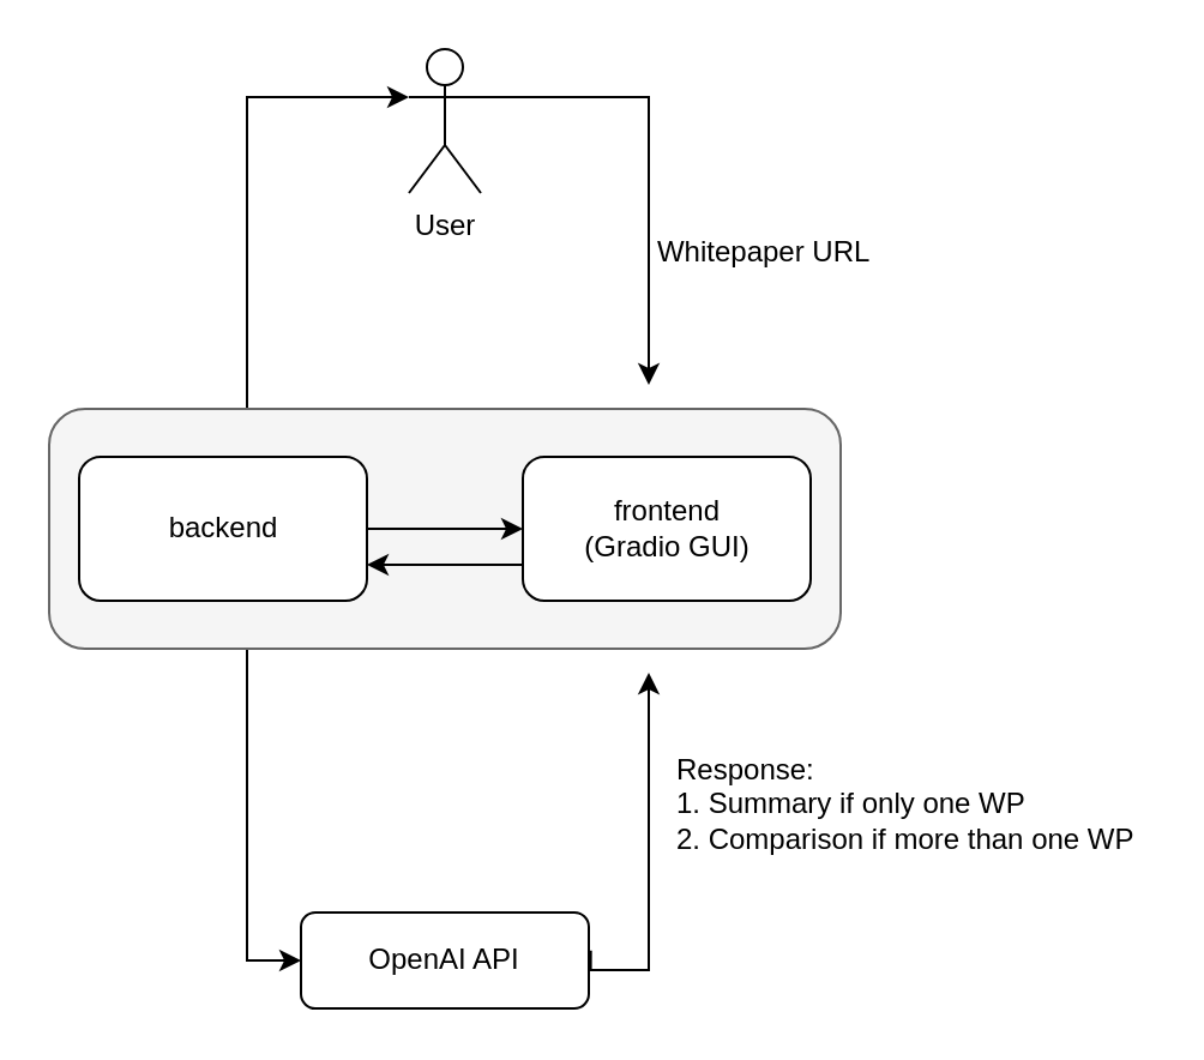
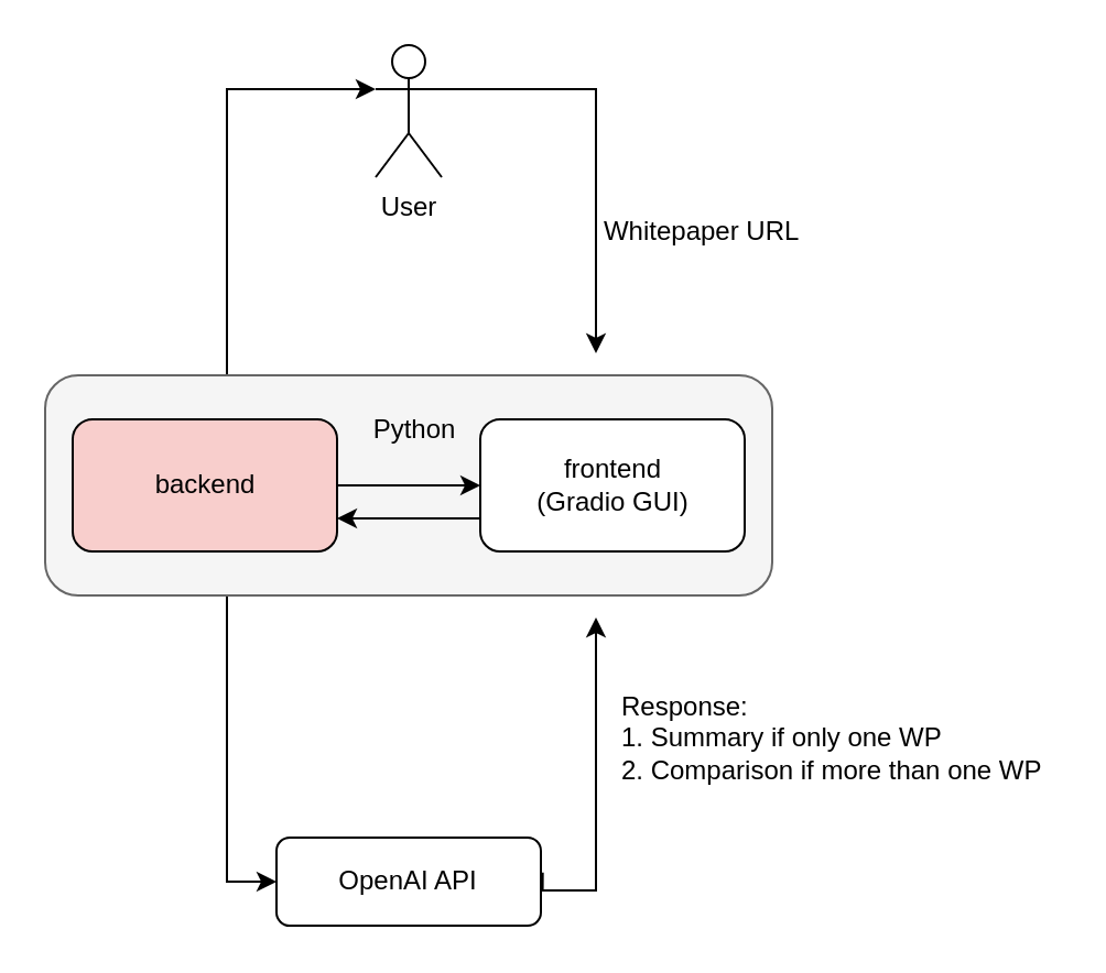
+ <mxCell id="15" value="Python" style="text;html=1;strokeColor=none;fillColor=none;align=center;verticalAlign=middle;whiteSpace=wrap;rounded=0;" vertex="1" parent="1"><mxGeometry x="157.5" y="180" width="60" height="30" as="geometry" /></mxCell>
- <mxCell id="6" value="backend" style="rounded=1;whiteSpace=wrap;html=1;" parent="1" vertex="1"><mxGeometry x="32.5" y="190" width="120" height="60" as="geometry" /></mxCell>
+ <mxCell id="6" value="backend" style="rounded=1;whiteSpace=wrap;html=1;fillColor=#f8cecc;" parent="1" vertex="1"><mxGeometry x="32.5" y="190" width="120" height="60" as="geometry" /></mxCell>
